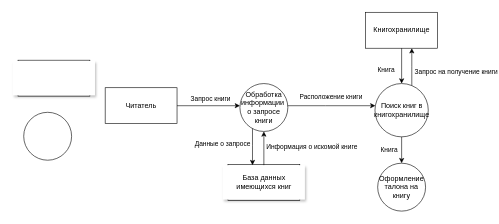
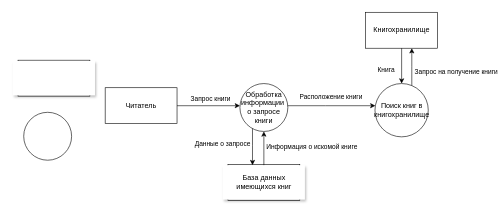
- <mxCell id="20" value="Книга" style="edgeStyle=orthogonalEdgeStyle;rounded=0;orthogonalLoop=1;jettySize=auto;html=1;" parent="1" source="15" target="19" edge="1"><mxGeometry y="-21" relative="1" as="geometry"><Array as="points" /><mxPoint as="offset" /><mxPoint x="679" y="90" as="sourcePoint" /><mxPoint x="679" y="146" as="targetPoint" /></mxGeometry></mxCell>
- <mxCell id="19" value="Оформление талона на книгу" style="ellipse;whiteSpace=wrap;html=1;aspect=fixed;" parent="1" vertex="1"><mxGeometry x="629" y="272" width="80" height="80" as="geometry" /></mxCell>
